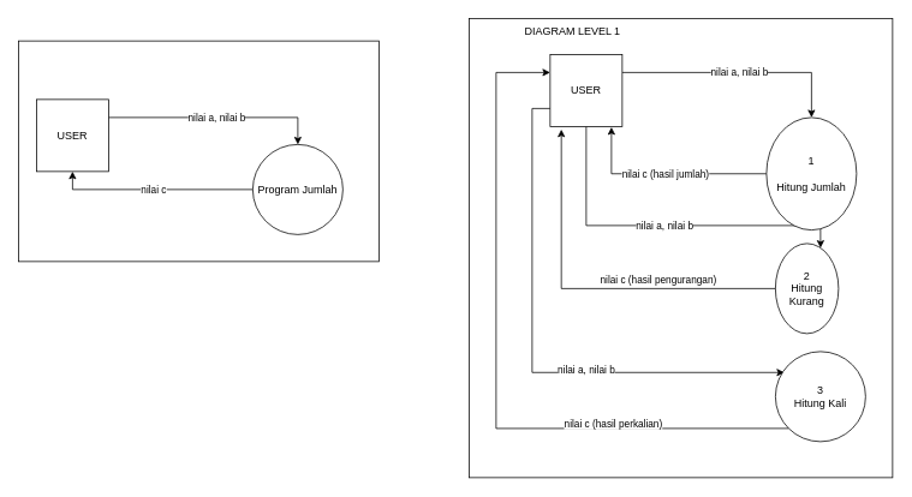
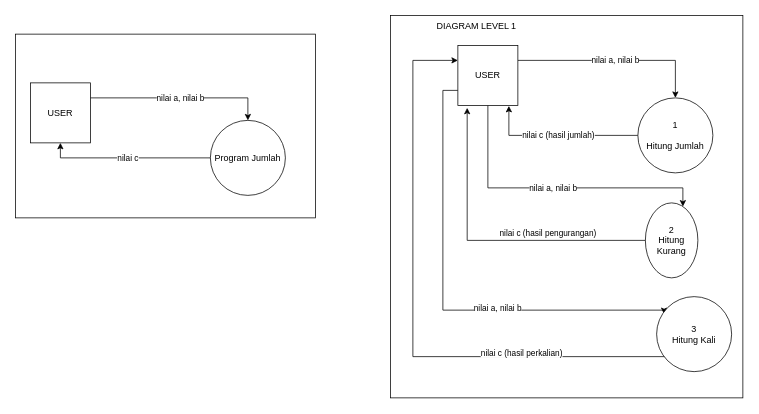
- <mxCell id="13" value="1&lt;div&gt;&lt;br&gt;&lt;/div&gt;&lt;div&gt;Hitung Jumlah&lt;/div&gt;" style="shape=ellipse;html=1;dashed=0;whiteSpace=wrap;aspect=fixed;perimeter=ellipsePerimeter;" vertex="1" parent="1"><mxGeometry x="850" y="130" width="100" height="125" as="geometry" /></mxCell>
+ <mxCell id="13" value="1&lt;div&gt;&lt;br&gt;&lt;/div&gt;&lt;div&gt;Hitung Jumlah&lt;/div&gt;" style="shape=ellipse;html=1;dashed=0;whiteSpace=wrap;aspect=fixed;perimeter=ellipsePerimeter;" vertex="1" parent="1"><mxGeometry x="850" y="130" width="100" height="100" as="geometry" /></mxCell>
- <mxCell id="16" value="&lt;div&gt;3&lt;/div&gt;&lt;div&gt;Hitung Kali&lt;/div&gt;" style="shape=ellipse;html=1;dashed=0;whiteSpace=wrap;aspect=fixed;perimeter=ellipsePerimeter;" vertex="1" parent="1"><mxGeometry x="860" y="390" width="100" height="100" as="geometry" /></mxCell>
+ <mxCell id="16" value="&lt;div&gt;3&lt;/div&gt;&lt;div&gt;Hitung Kali&lt;/div&gt;" style="shape=ellipse;html=1;dashed=0;whiteSpace=wrap;aspect=fixed;perimeter=ellipsePerimeter;" vertex="1" parent="1"><mxGeometry x="875" y="395" width="100" height="100" as="geometry" /></mxCell>
